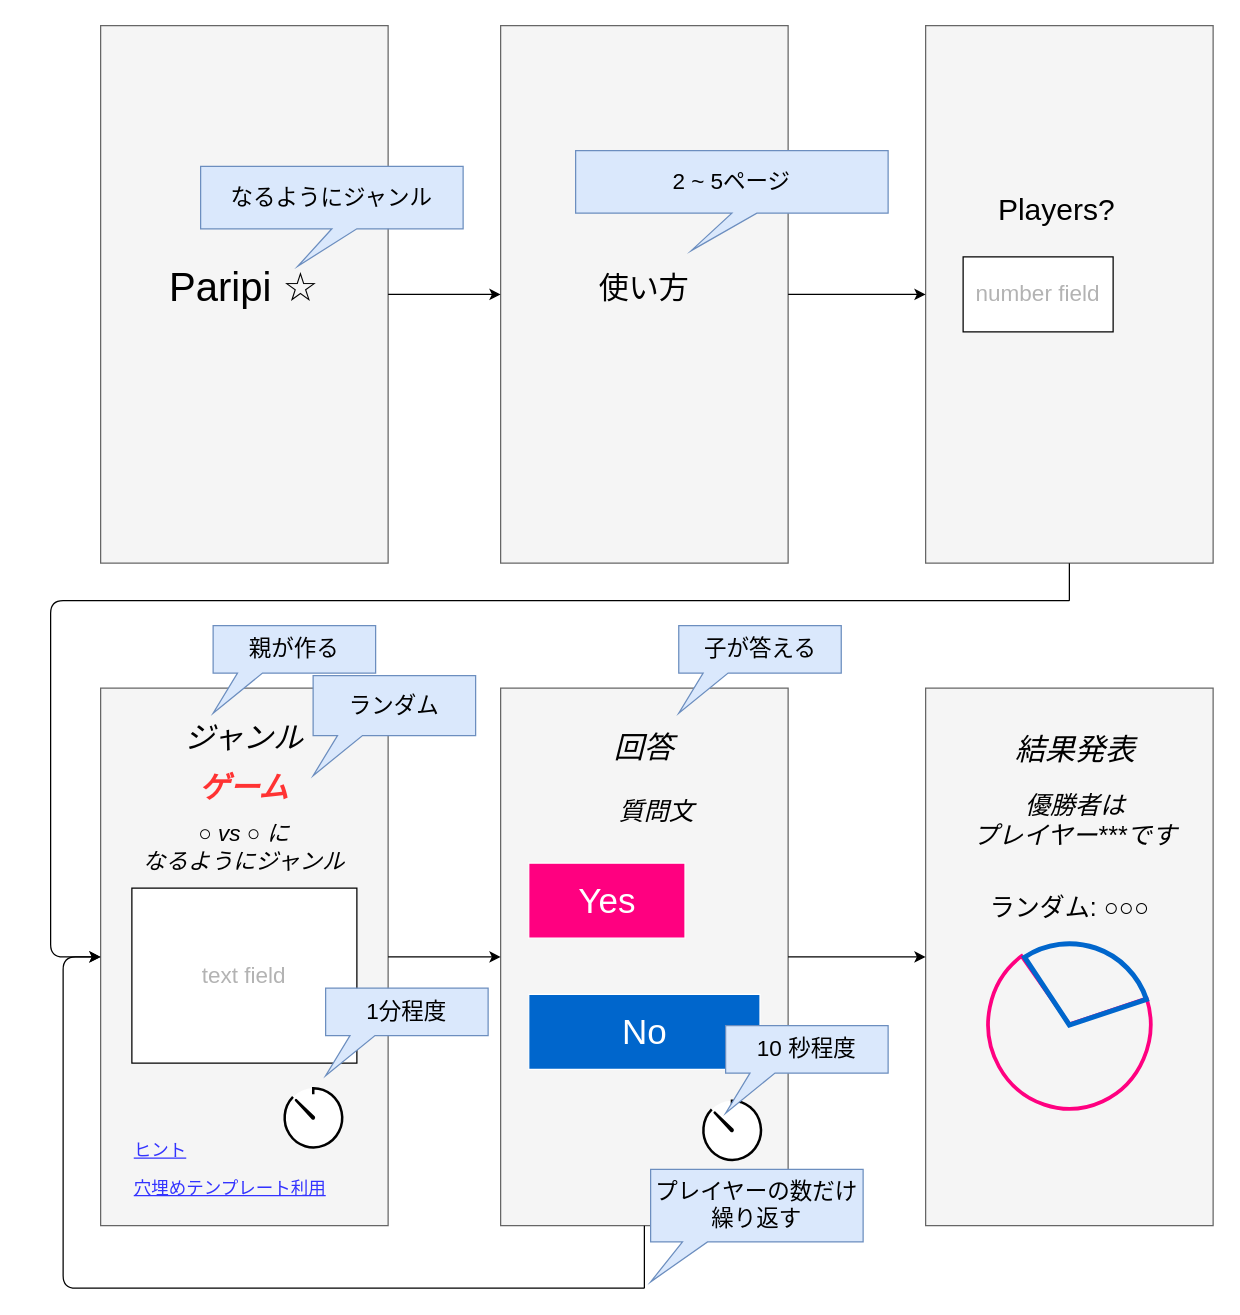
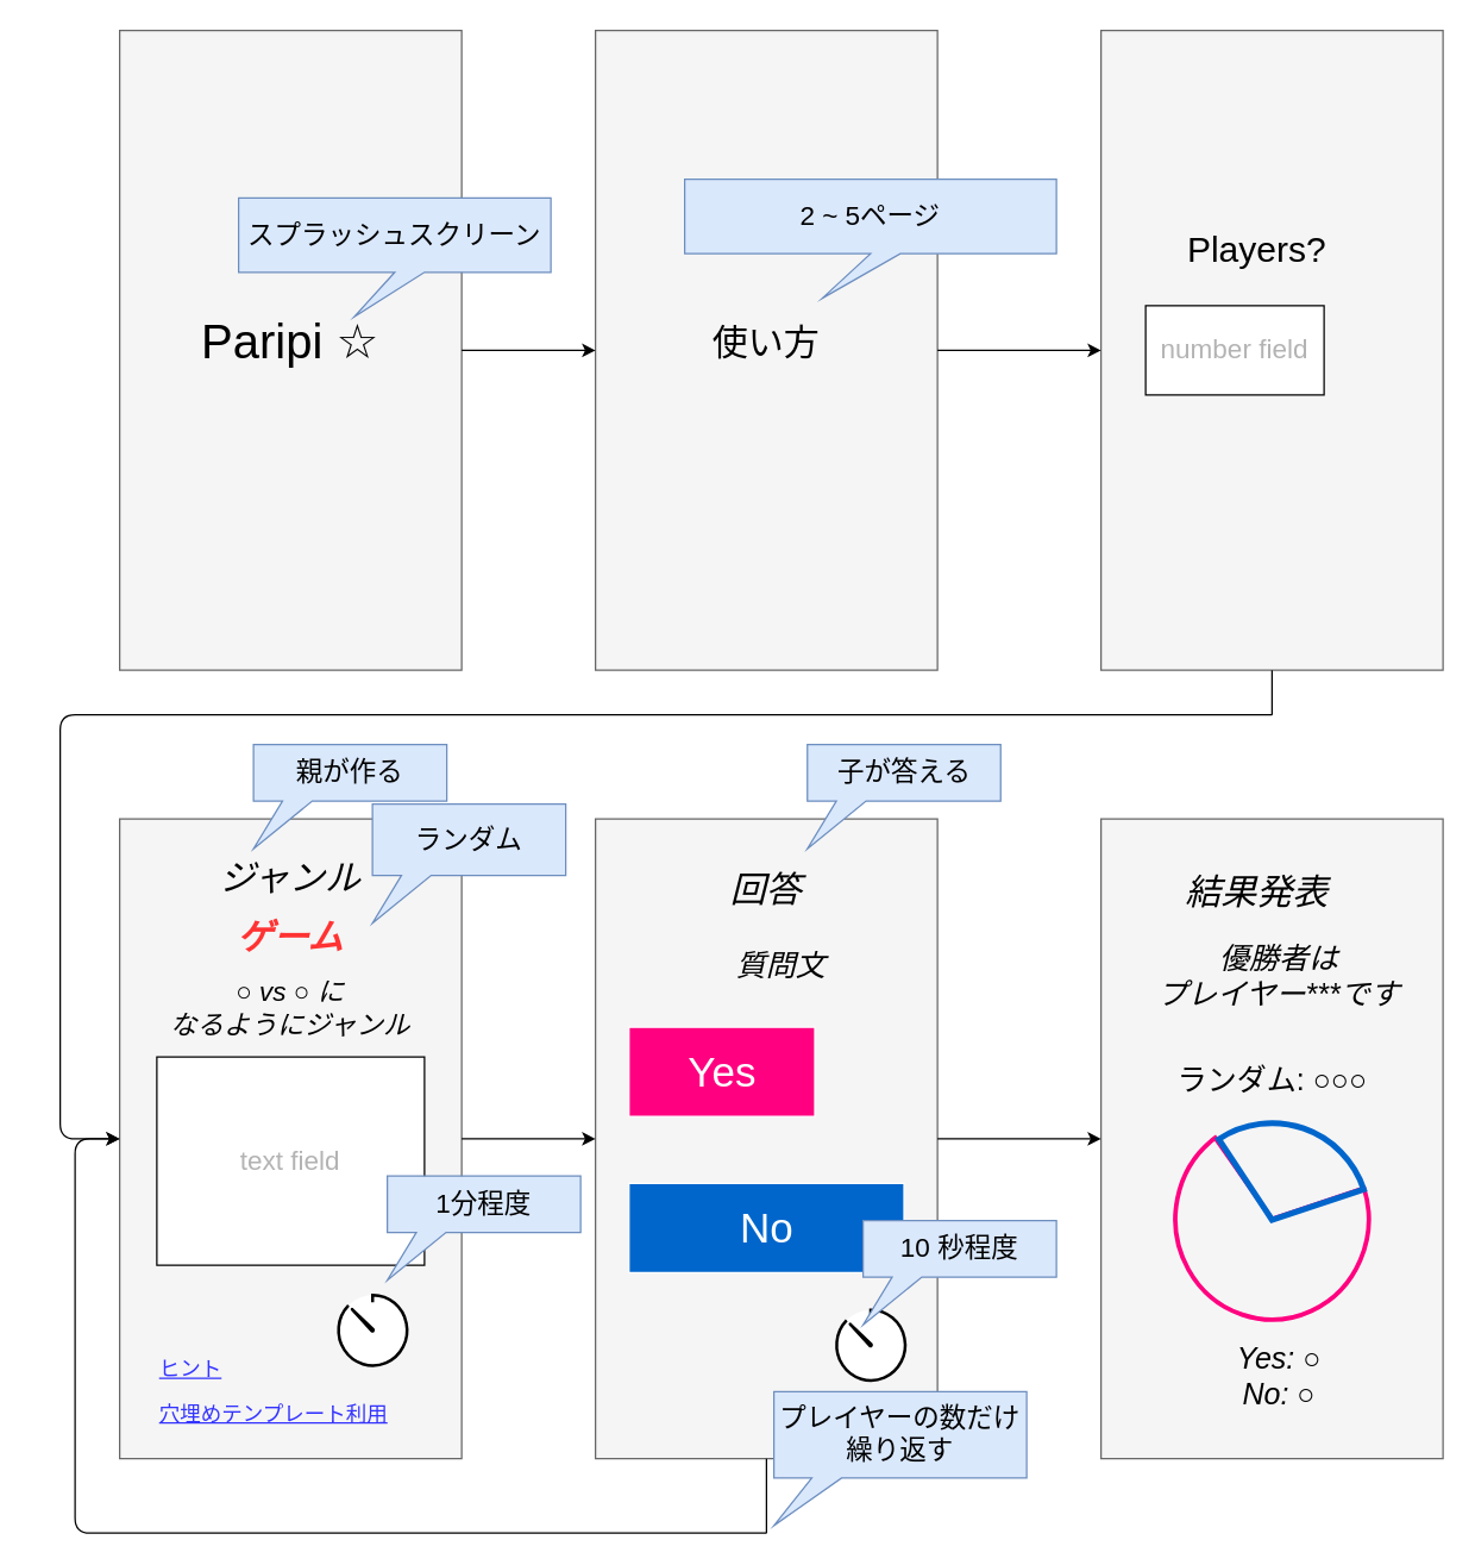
- <mxCell id="5" value="&lt;font style=&quot;font-size: 18px&quot;&gt;なるようにジャンル&lt;/font&gt;" style="shape=callout;whiteSpace=wrap;html=1;perimeter=calloutPerimeter;position2=0.37;fillColor=#dae8fc;strokeColor=#6c8ebf;" vertex="1" parent="1"><mxGeometry x="160" y="132.5" width="210" height="80" as="geometry" /></mxCell>
+ <mxCell id="5" value="&lt;font style=&quot;font-size: 18px&quot;&gt;スプラッシュスクリーン&lt;/font&gt;" style="shape=callout;whiteSpace=wrap;html=1;perimeter=calloutPerimeter;position2=0.37;fillColor=#dae8fc;strokeColor=#6c8ebf;" vertex="1" parent="1"><mxGeometry x="160" y="132.5" width="210" height="80" as="geometry" /></mxCell>
- <mxCell id="37" value="&lt;span style=&quot;font-size: 24px&quot;&gt;&lt;i&gt;結果発表&lt;/i&gt;&lt;/span&gt;" style="text;html=1;strokeColor=none;fillColor=none;align=center;verticalAlign=middle;whiteSpace=wrap;rounded=0;" vertex="1" parent="1"><mxGeometry x="770" y="580" width="180" height="40" as="geometry" /></mxCell>
+ <mxCell id="37" value="&lt;span style=&quot;font-size: 24px&quot;&gt;&lt;i&gt;結果発表&lt;/i&gt;&lt;/span&gt;" style="text;html=1;strokeColor=none;fillColor=none;align=center;verticalAlign=middle;whiteSpace=wrap;rounded=0;" vertex="1" parent="1"><mxGeometry x="755" y="580" width="180" height="40" as="geometry" /></mxCell>
+ <mxCell id="40" value="&lt;font style=&quot;font-size: 20px&quot;&gt;&lt;i&gt;Yes: ○&lt;br&gt;No: ○&lt;br&gt;&lt;/i&gt;&lt;/font&gt;" style="text;html=1;strokeColor=none;fillColor=none;align=center;verticalAlign=middle;whiteSpace=wrap;rounded=0;" vertex="1" parent="1"><mxGeometry x="770" y="901.5" width="180" height="45" as="geometry" /></mxCell>
